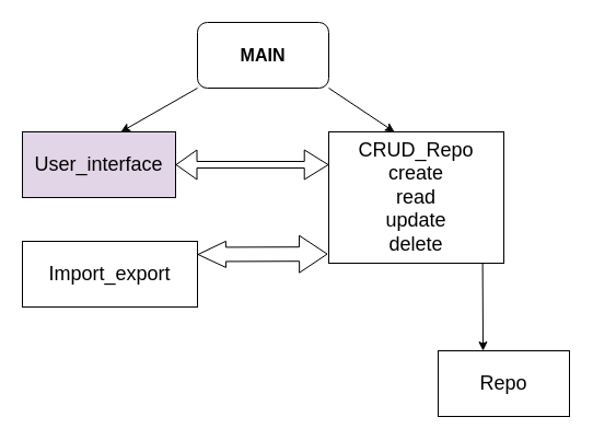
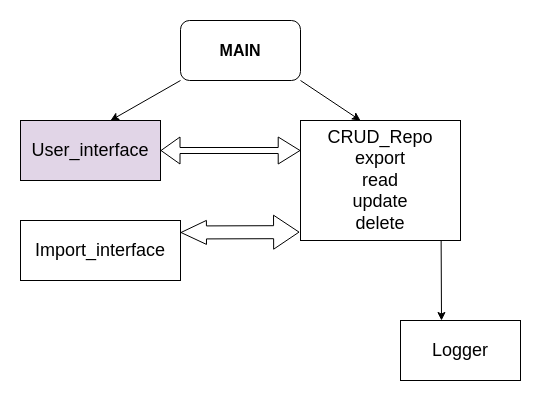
- <mxCell id="6" value="CRUD_Repo&lt;br&gt;&lt;font style=&quot;font-size: 18px&quot;&gt;&lt;font&gt;create&lt;br&gt;&lt;/font&gt;read&lt;br&gt;update&lt;br&gt;delete&lt;/font&gt;" style="rounded=0;whiteSpace=wrap;html=1;fontSize=18;" vertex="1" parent="1"><mxGeometry x="300" y="120" width="160" height="120" as="geometry" /></mxCell>
+ <mxCell id="6" value="CRUD_Repo&lt;br&gt;&lt;font style=&quot;font-size: 18px&quot;&gt;&lt;font&gt;export&lt;br&gt;&lt;/font&gt;read&lt;br&gt;update&lt;br&gt;delete&lt;/font&gt;" style="rounded=0;whiteSpace=wrap;html=1;fontSize=18;" vertex="1" parent="1"><mxGeometry x="300" y="120" width="160" height="120" as="geometry" /></mxCell>
- <mxCell id="9" value="Import_export" style="rounded=0;whiteSpace=wrap;html=1;fontSize=18;" vertex="1" parent="1"><mxGeometry x="20" y="220" width="160" height="60" as="geometry" /></mxCell>
+ <mxCell id="9" value="Import_interface" style="rounded=0;whiteSpace=wrap;html=1;fontSize=18;" vertex="1" parent="1"><mxGeometry x="20" y="220" width="160" height="60" as="geometry" /></mxCell>
- <mxCell id="11" value="Repo" style="rounded=0;whiteSpace=wrap;html=1;fontSize=18;" vertex="1" parent="1"><mxGeometry x="400" y="320" width="120" height="60" as="geometry" /></mxCell>
+ <mxCell id="11" value="Logger" style="rounded=0;whiteSpace=wrap;html=1;fontSize=18;" vertex="1" parent="1"><mxGeometry x="400" y="320" width="120" height="60" as="geometry" /></mxCell>
